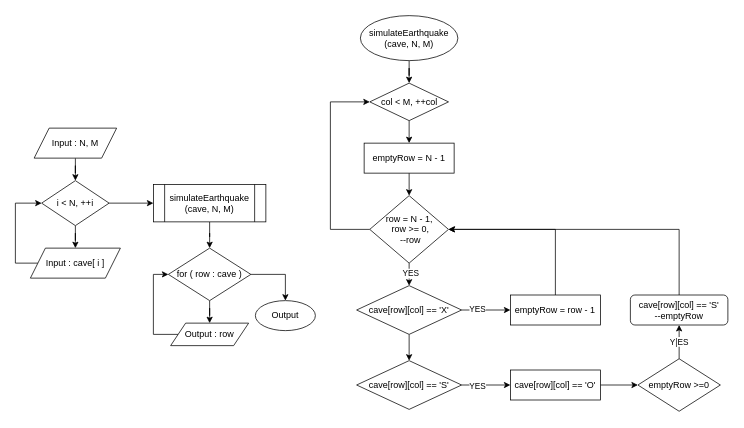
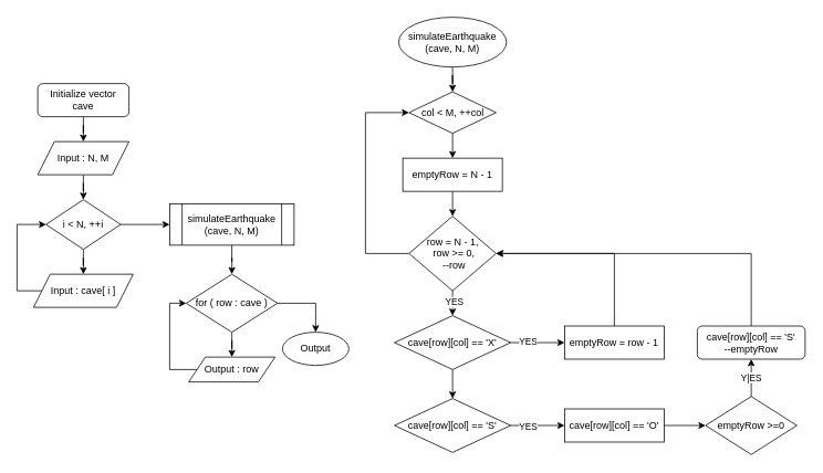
+ <mxCell id="4" value="Initialize vector cave" style="rounded=1;whiteSpace=wrap;html=1;" vertex="1" parent="1"><mxGeometry x="45" y="100" width="110" height="40" as="geometry" /></mxCell>
+ <mxCell id="3" value="" style="edgeStyle=orthogonalEdgeStyle;rounded=0;orthogonalLoop=1;jettySize=auto;html=1;" edge="1" parent="1" source="4" target="6"><mxGeometry relative="1" as="geometry" /></mxCell>
